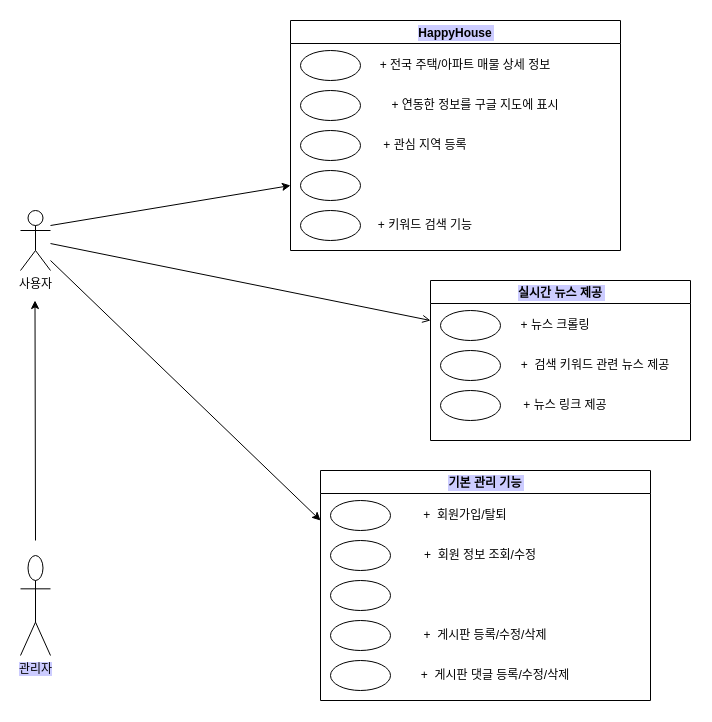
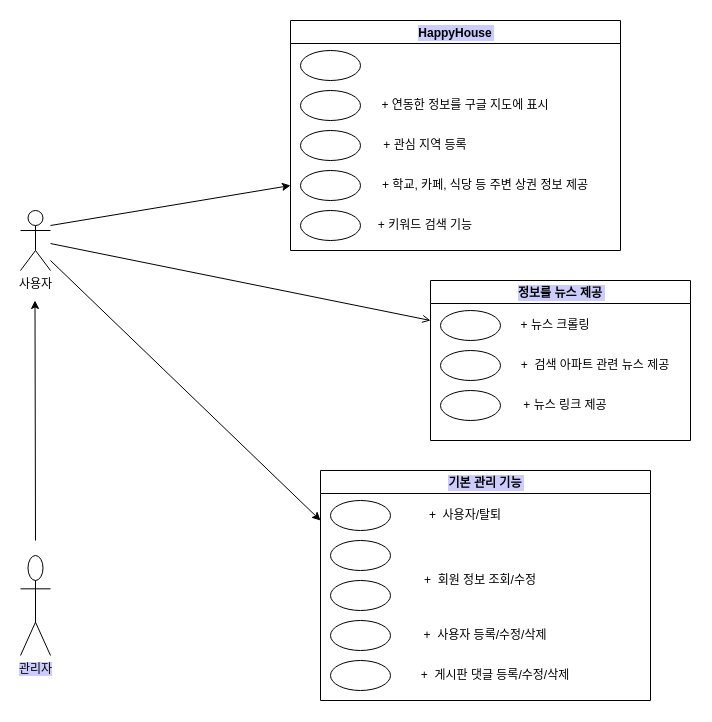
- <mxCell id="5" value="+ 전국 주택/아파트 매물 상세 정보" style="text;html=1;strokeColor=none;fillColor=none;align=center;verticalAlign=middle;whiteSpace=wrap;rounded=0;" vertex="1" parent="3"><mxGeometry x="70" y="30" width="210" height="30" as="geometry" /></mxCell>
- <mxCell id="6" value="+ 연동한 정보를 구글 지도에 표시" style="text;html=1;strokeColor=none;fillColor=none;align=center;verticalAlign=middle;whiteSpace=wrap;rounded=0;" vertex="1" parent="3"><mxGeometry x="80" y="70" width="210" height="30" as="geometry" /></mxCell>
+ <mxCell id="6" value="+ 연동한 정보를 구글 지도에 표시" style="text;html=1;strokeColor=none;fillColor=none;align=center;verticalAlign=middle;whiteSpace=wrap;rounded=0;" vertex="1" parent="3"><mxGeometry x="70" y="70" width="210" height="30" as="geometry" /></mxCell>
+ <mxCell id="8" value="+ 학교, 카페, 식당 등 주변 상권 정보 제공" style="text;html=1;strokeColor=none;fillColor=none;align=center;verticalAlign=middle;whiteSpace=wrap;rounded=0;" vertex="1" parent="3"><mxGeometry x="80" y="150" width="230" height="30" as="geometry" /></mxCell>
- <mxCell id="15" value="실시간 뉴스 제공" style="swimlane;labelBackgroundColor=#CCCCFF;labelBorderColor=#CCCCFF;" vertex="1" parent="1"><mxGeometry x="430" y="280" width="260" height="160" as="geometry"><mxRectangle x="290" y="540" width="130" height="23" as="alternateBounds" /></mxGeometry></mxCell>
+ <mxCell id="15" value="정보를 뉴스 제공" style="swimlane;labelBackgroundColor=#CCCCFF;labelBorderColor=#CCCCFF;" vertex="1" parent="1"><mxGeometry x="430" y="280" width="260" height="160" as="geometry"><mxRectangle x="290" y="540" width="130" height="23" as="alternateBounds" /></mxGeometry></mxCell>
- <mxCell id="18" value="+&amp;nbsp; 검색 키워드 관련 뉴스 제공" style="text;html=1;strokeColor=none;fillColor=none;align=center;verticalAlign=middle;whiteSpace=wrap;rounded=0;" vertex="1" parent="15"><mxGeometry x="80" y="70" width="170" height="30" as="geometry" /></mxCell>
+ <mxCell id="18" value="+&amp;nbsp; 검색 아파트 관련 뉴스 제공" style="text;html=1;strokeColor=none;fillColor=none;align=center;verticalAlign=middle;whiteSpace=wrap;rounded=0;" vertex="1" parent="15"><mxGeometry x="80" y="70" width="170" height="30" as="geometry" /></mxCell>
- <mxCell id="26" value="+&amp;nbsp; 회원가입/탈퇴" style="text;html=1;strokeColor=none;fillColor=none;align=center;verticalAlign=middle;whiteSpace=wrap;rounded=0;" vertex="1" parent="24"><mxGeometry x="60" y="30" width="170" height="30" as="geometry" /></mxCell>
+ <mxCell id="26" value="+&amp;nbsp; 사용자/탈퇴" style="text;html=1;strokeColor=none;fillColor=none;align=center;verticalAlign=middle;whiteSpace=wrap;rounded=0;" vertex="1" parent="24"><mxGeometry x="60" y="30" width="170" height="30" as="geometry" /></mxCell>
- <mxCell id="27" value="+&amp;nbsp; 회원 정보 조회/수정" style="text;html=1;strokeColor=none;fillColor=none;align=center;verticalAlign=middle;whiteSpace=wrap;rounded=0;" vertex="1" parent="24"><mxGeometry x="80" y="70" width="160" height="30" as="geometry" /></mxCell>
+ <mxCell id="27" value="+&amp;nbsp; 회원 정보 조회/수정" style="text;html=1;strokeColor=none;fillColor=none;align=center;verticalAlign=middle;whiteSpace=wrap;rounded=0;" vertex="1" parent="24"><mxGeometry x="80" y="95" width="160" height="30" as="geometry" /></mxCell>
- <mxCell id="28" value="+&amp;nbsp; 게시판 등록/수정/삭제" style="text;html=1;strokeColor=none;fillColor=none;align=center;verticalAlign=middle;whiteSpace=wrap;rounded=0;" vertex="1" parent="24"><mxGeometry x="50" y="150" width="230" height="30" as="geometry" /></mxCell>
+ <mxCell id="28" value="+&amp;nbsp; 사용자 등록/수정/삭제" style="text;html=1;strokeColor=none;fillColor=none;align=center;verticalAlign=middle;whiteSpace=wrap;rounded=0;" vertex="1" parent="24"><mxGeometry x="50" y="150" width="230" height="30" as="geometry" /></mxCell>
